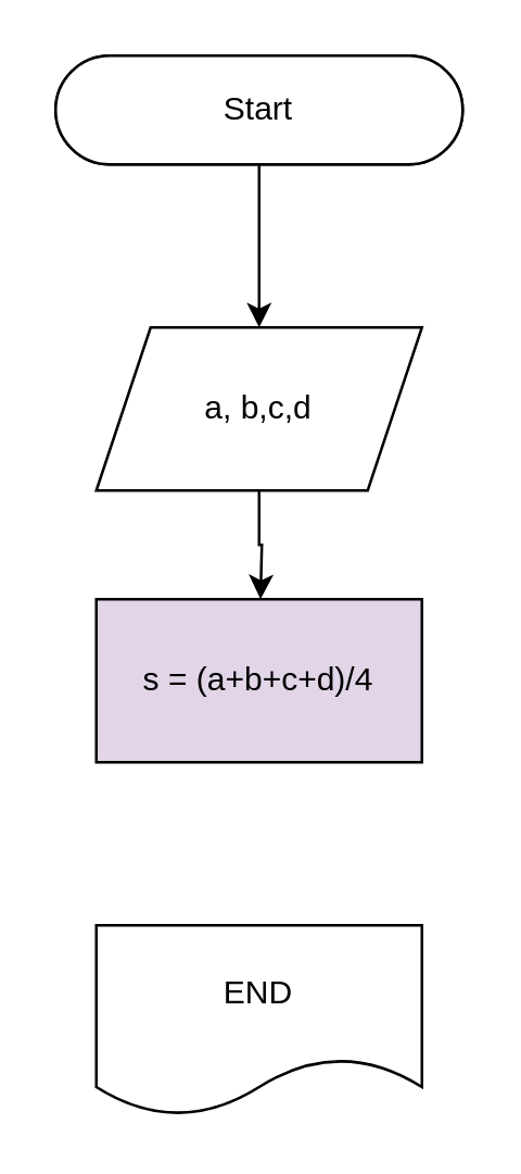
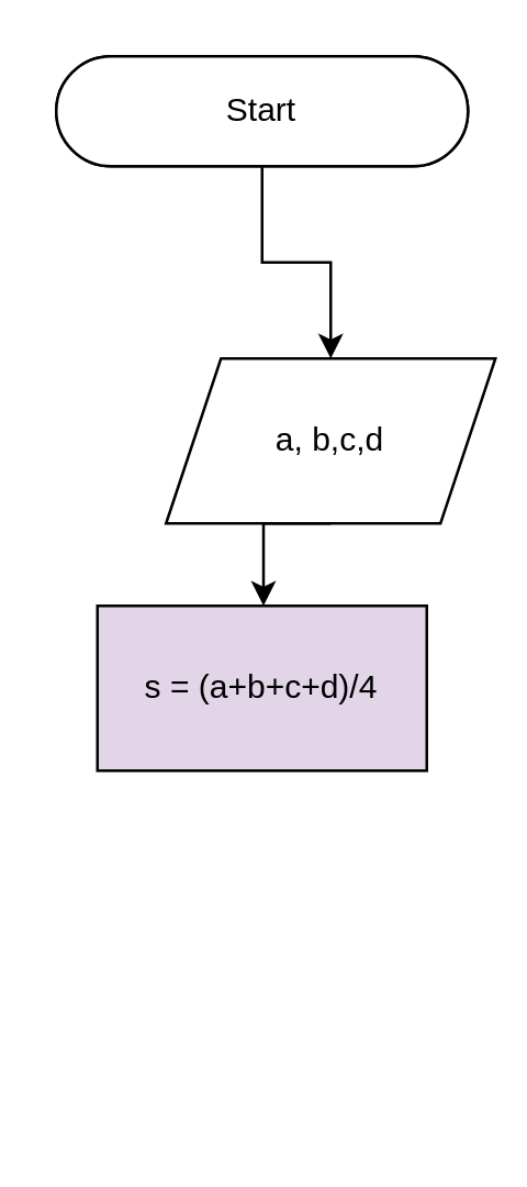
- <mxCell id="5" value="a, b,c,d" style="shape=parallelogram;perimeter=parallelogramPerimeter;whiteSpace=wrap;html=1;fixedSize=1;" parent="1" vertex="1"><mxGeometry x="35" y="120" width="120" height="60" as="geometry" /></mxCell>
+ <mxCell id="5" value="a, b,c,d" style="shape=parallelogram;perimeter=parallelogramPerimeter;whiteSpace=wrap;html=1;fixedSize=1;" parent="1" vertex="1"><mxGeometry x="60" y="130" width="120" height="60" as="geometry" /></mxCell>
- <mxCell id="7" value="END" style="shape=document;whiteSpace=wrap;html=1;boundedLbl=1;" parent="1" vertex="1"><mxGeometry x="35" y="340" width="120" height="70" as="geometry" /></mxCell>
